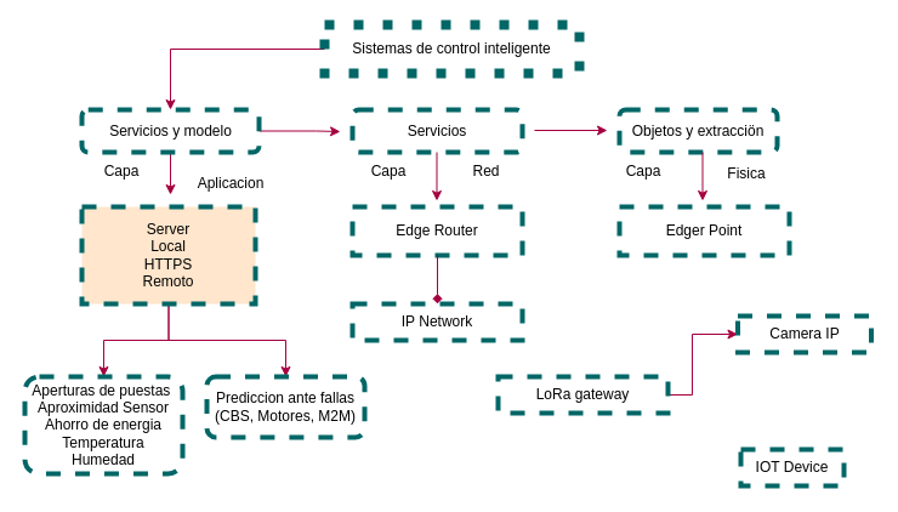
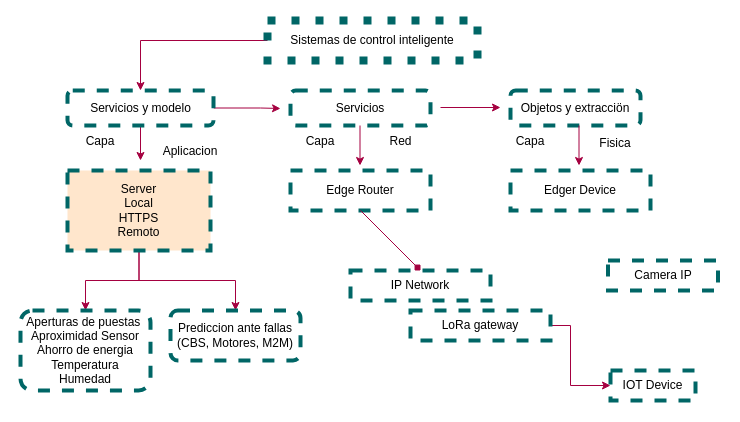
- <mxCell id="23" value="Edger Point" style="rounded=0;whiteSpace=wrap;html=1;dashed=1;strokeColor=#006666;strokeWidth=4;" parent="1" vertex="1"><mxGeometry x="510" y="170" width="140" height="40" as="geometry" /></mxCell>
+ <mxCell id="23" value="Edger Device" style="rounded=0;whiteSpace=wrap;html=1;dashed=1;strokeColor=#006666;strokeWidth=4;" parent="1" vertex="1"><mxGeometry x="510" y="170" width="140" height="40" as="geometry" /></mxCell>
- <mxCell id="24" value="IP Network&lt;br&gt;" style="rounded=0;whiteSpace=wrap;html=1;dashed=1;strokeColor=#006666;strokeWidth=4;" parent="1" vertex="1"><mxGeometry x="290" y="250" width="140" height="30" as="geometry" /></mxCell>
+ <mxCell id="24" value="IP Network&lt;br&gt;" style="rounded=0;whiteSpace=wrap;html=1;dashed=1;strokeColor=#006666;strokeWidth=4;" parent="1" vertex="1"><mxGeometry x="350" y="270" width="140" height="30" as="geometry" /></mxCell>
- <mxCell id="27" style="edgeStyle=orthogonalEdgeStyle;rounded=0;orthogonalLoop=1;jettySize=auto;html=1;exitX=1;exitY=0.5;exitDx=0;exitDy=0;entryX=0;entryY=0.5;entryDx=0;entryDy=0;fillColor=#d80073;strokeColor=#A50040;" parent="1" source="28" target="29" edge="1"><mxGeometry relative="1" as="geometry"><Array as="points"><mxPoint x="570" y="325" /><mxPoint x="570" y="275" /></Array></mxGeometry></mxCell>
+ <mxCell id="26" style="edgeStyle=orthogonalEdgeStyle;rounded=0;orthogonalLoop=1;jettySize=auto;html=1;exitX=1;exitY=0.5;exitDx=0;exitDy=0;entryX=0;entryY=0.5;entryDx=0;entryDy=0;fillColor=#d80073;strokeColor=#A50040;" parent="1" source="28" target="30" edge="1"><mxGeometry relative="1" as="geometry"><Array as="points"><mxPoint x="570" y="325" /><mxPoint x="570" y="385" /></Array></mxGeometry></mxCell>
